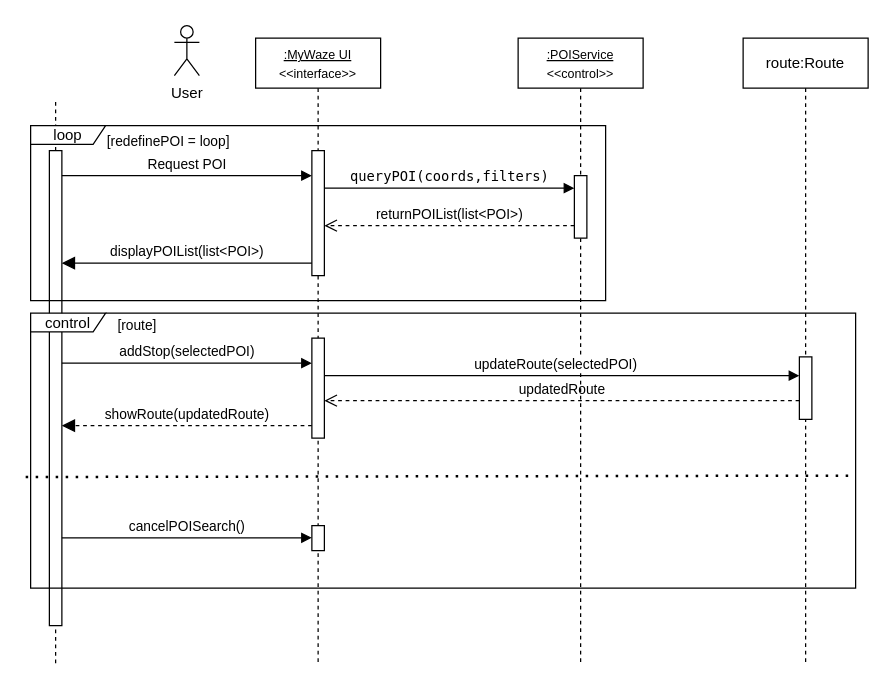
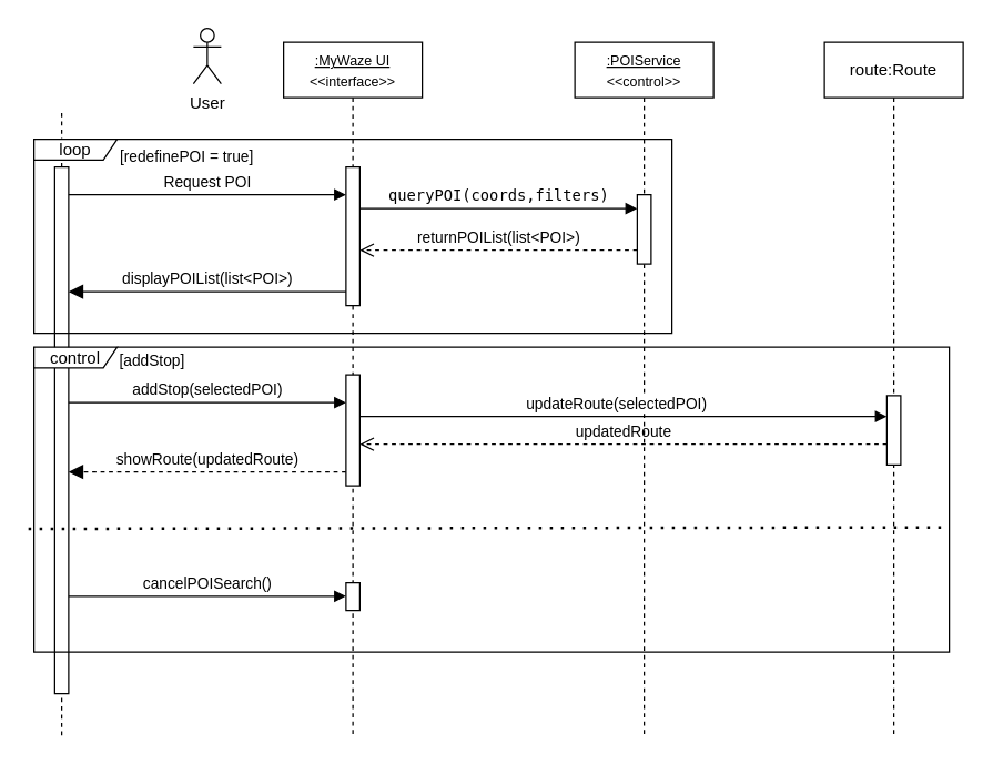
- <mxCell id="21" value="[redefinePOI = loop]" style="text;html=1;align=center;verticalAlign=middle;resizable=0;points=[];autosize=1;strokeColor=none;fillColor=none;fontSize=11;" parent="1" vertex="1"><mxGeometry x="74" y="98" width="120" height="30" as="geometry" /></mxCell>
+ <mxCell id="21" value="[redefinePOI = true]" style="text;html=1;align=center;verticalAlign=middle;resizable=0;points=[];autosize=1;strokeColor=none;fillColor=none;fontSize=11;" parent="1" vertex="1"><mxGeometry x="74" y="98" width="120" height="30" as="geometry" /></mxCell>
- <mxCell id="27" value="[route]" style="text;html=1;align=center;verticalAlign=middle;resizable=0;points=[];autosize=1;strokeColor=none;fillColor=none;fontSize=11;" vertex="1" parent="1"><mxGeometry x="74" y="245" width="70" height="30" as="geometry" /></mxCell>
+ <mxCell id="27" value="[addStop]" style="text;html=1;align=center;verticalAlign=middle;resizable=0;points=[];autosize=1;strokeColor=none;fillColor=none;fontSize=11;" vertex="1" parent="1"><mxGeometry x="74" y="245" width="70" height="30" as="geometry" /></mxCell>
